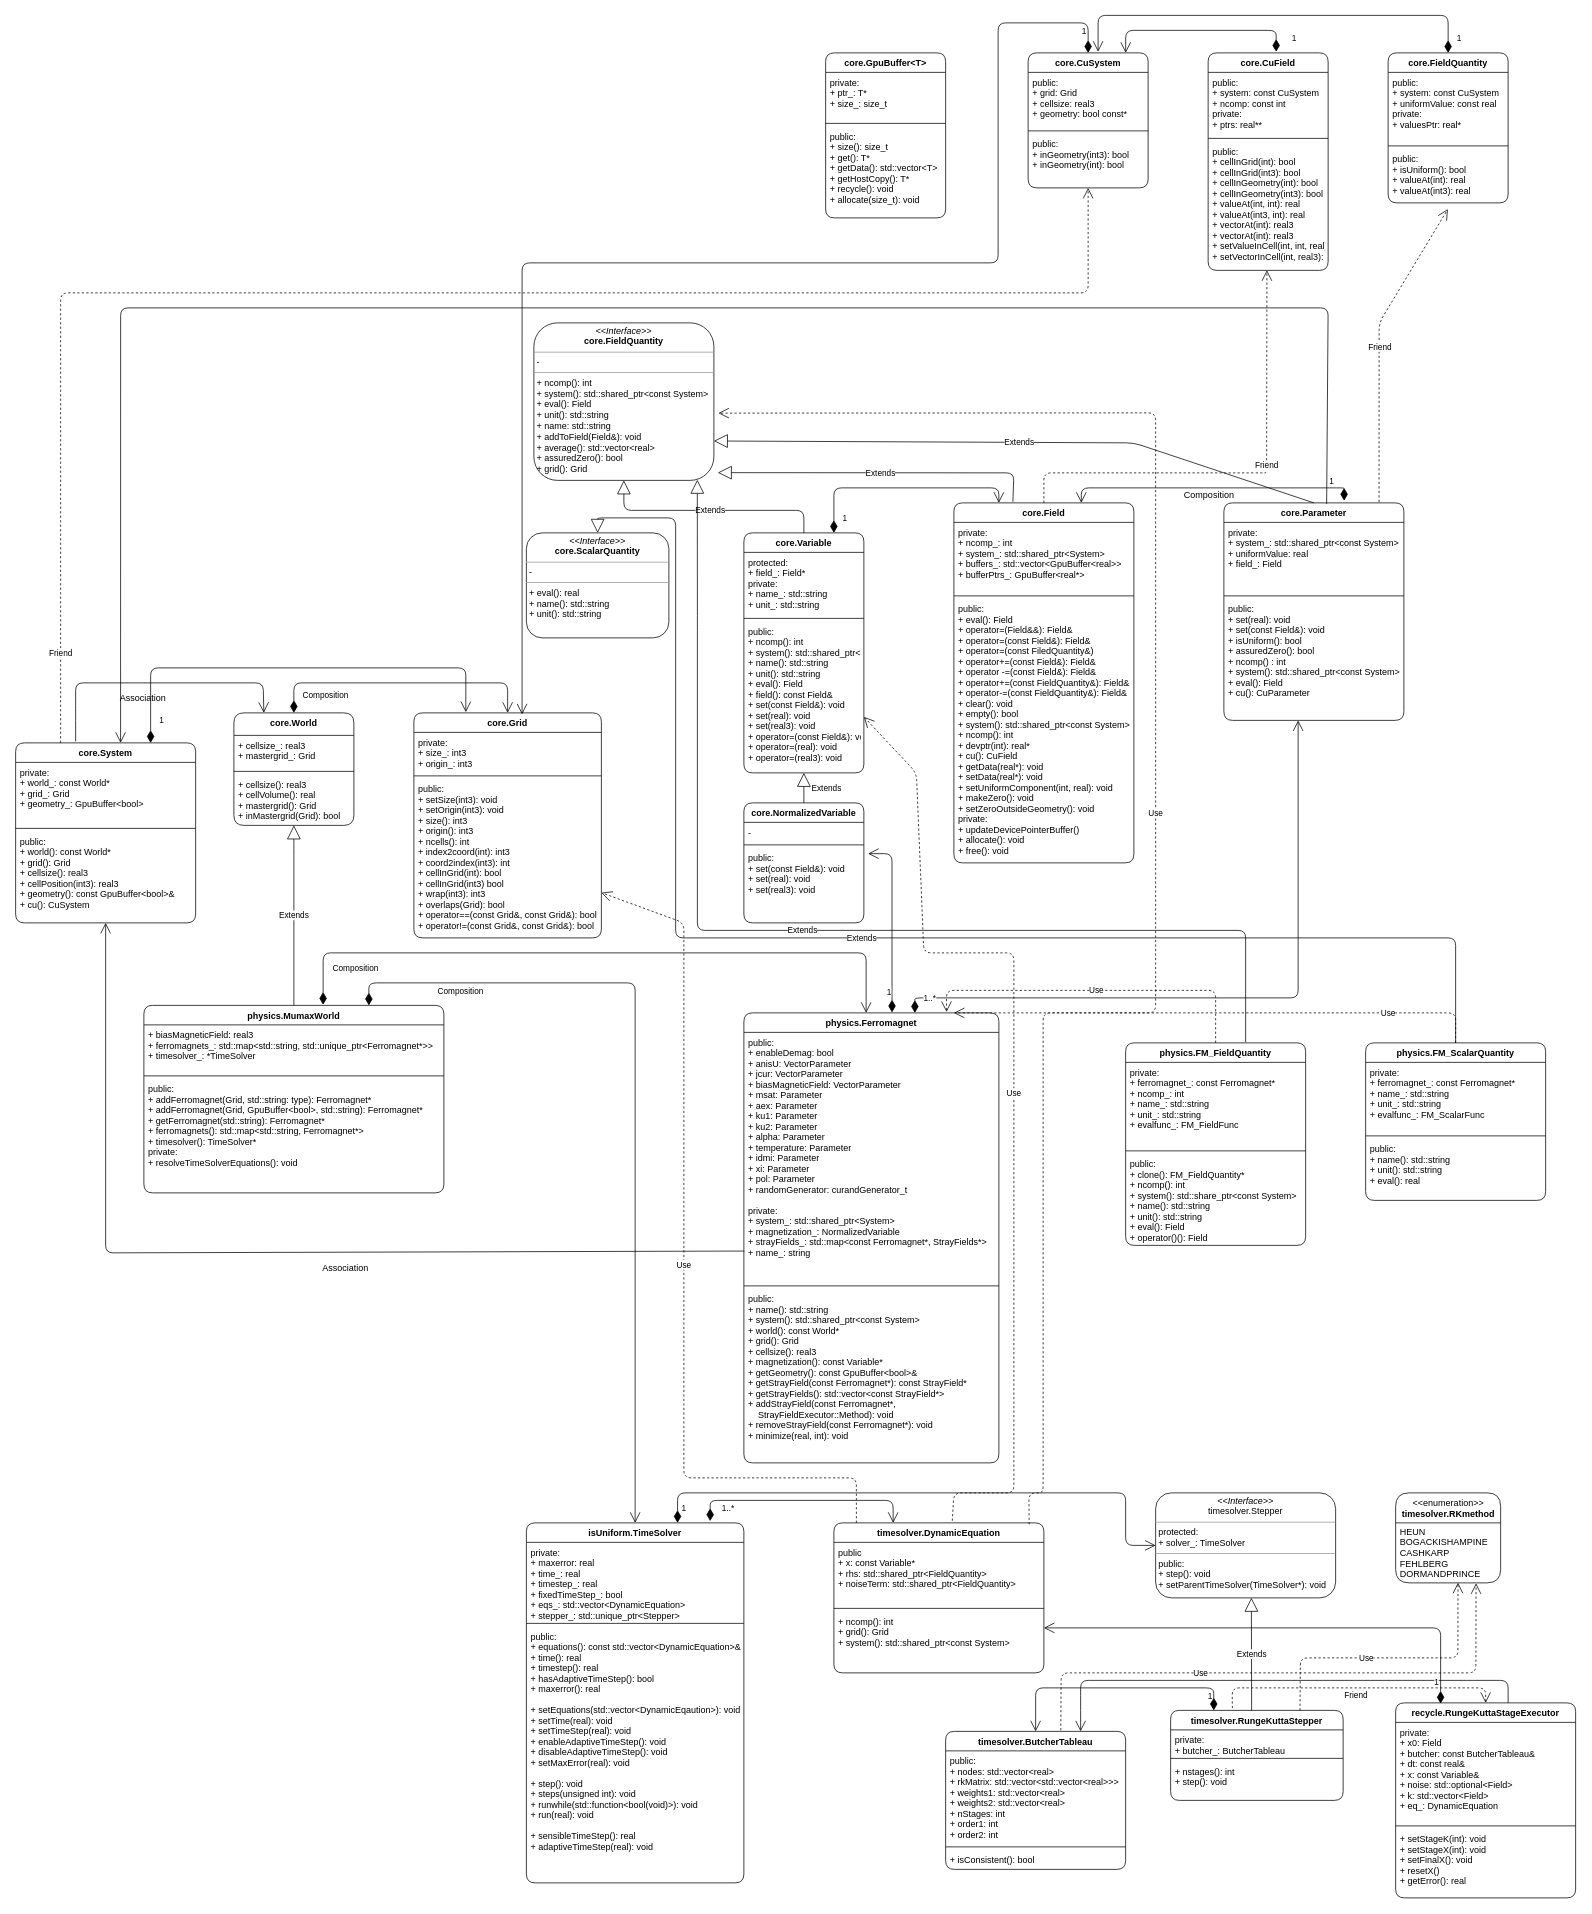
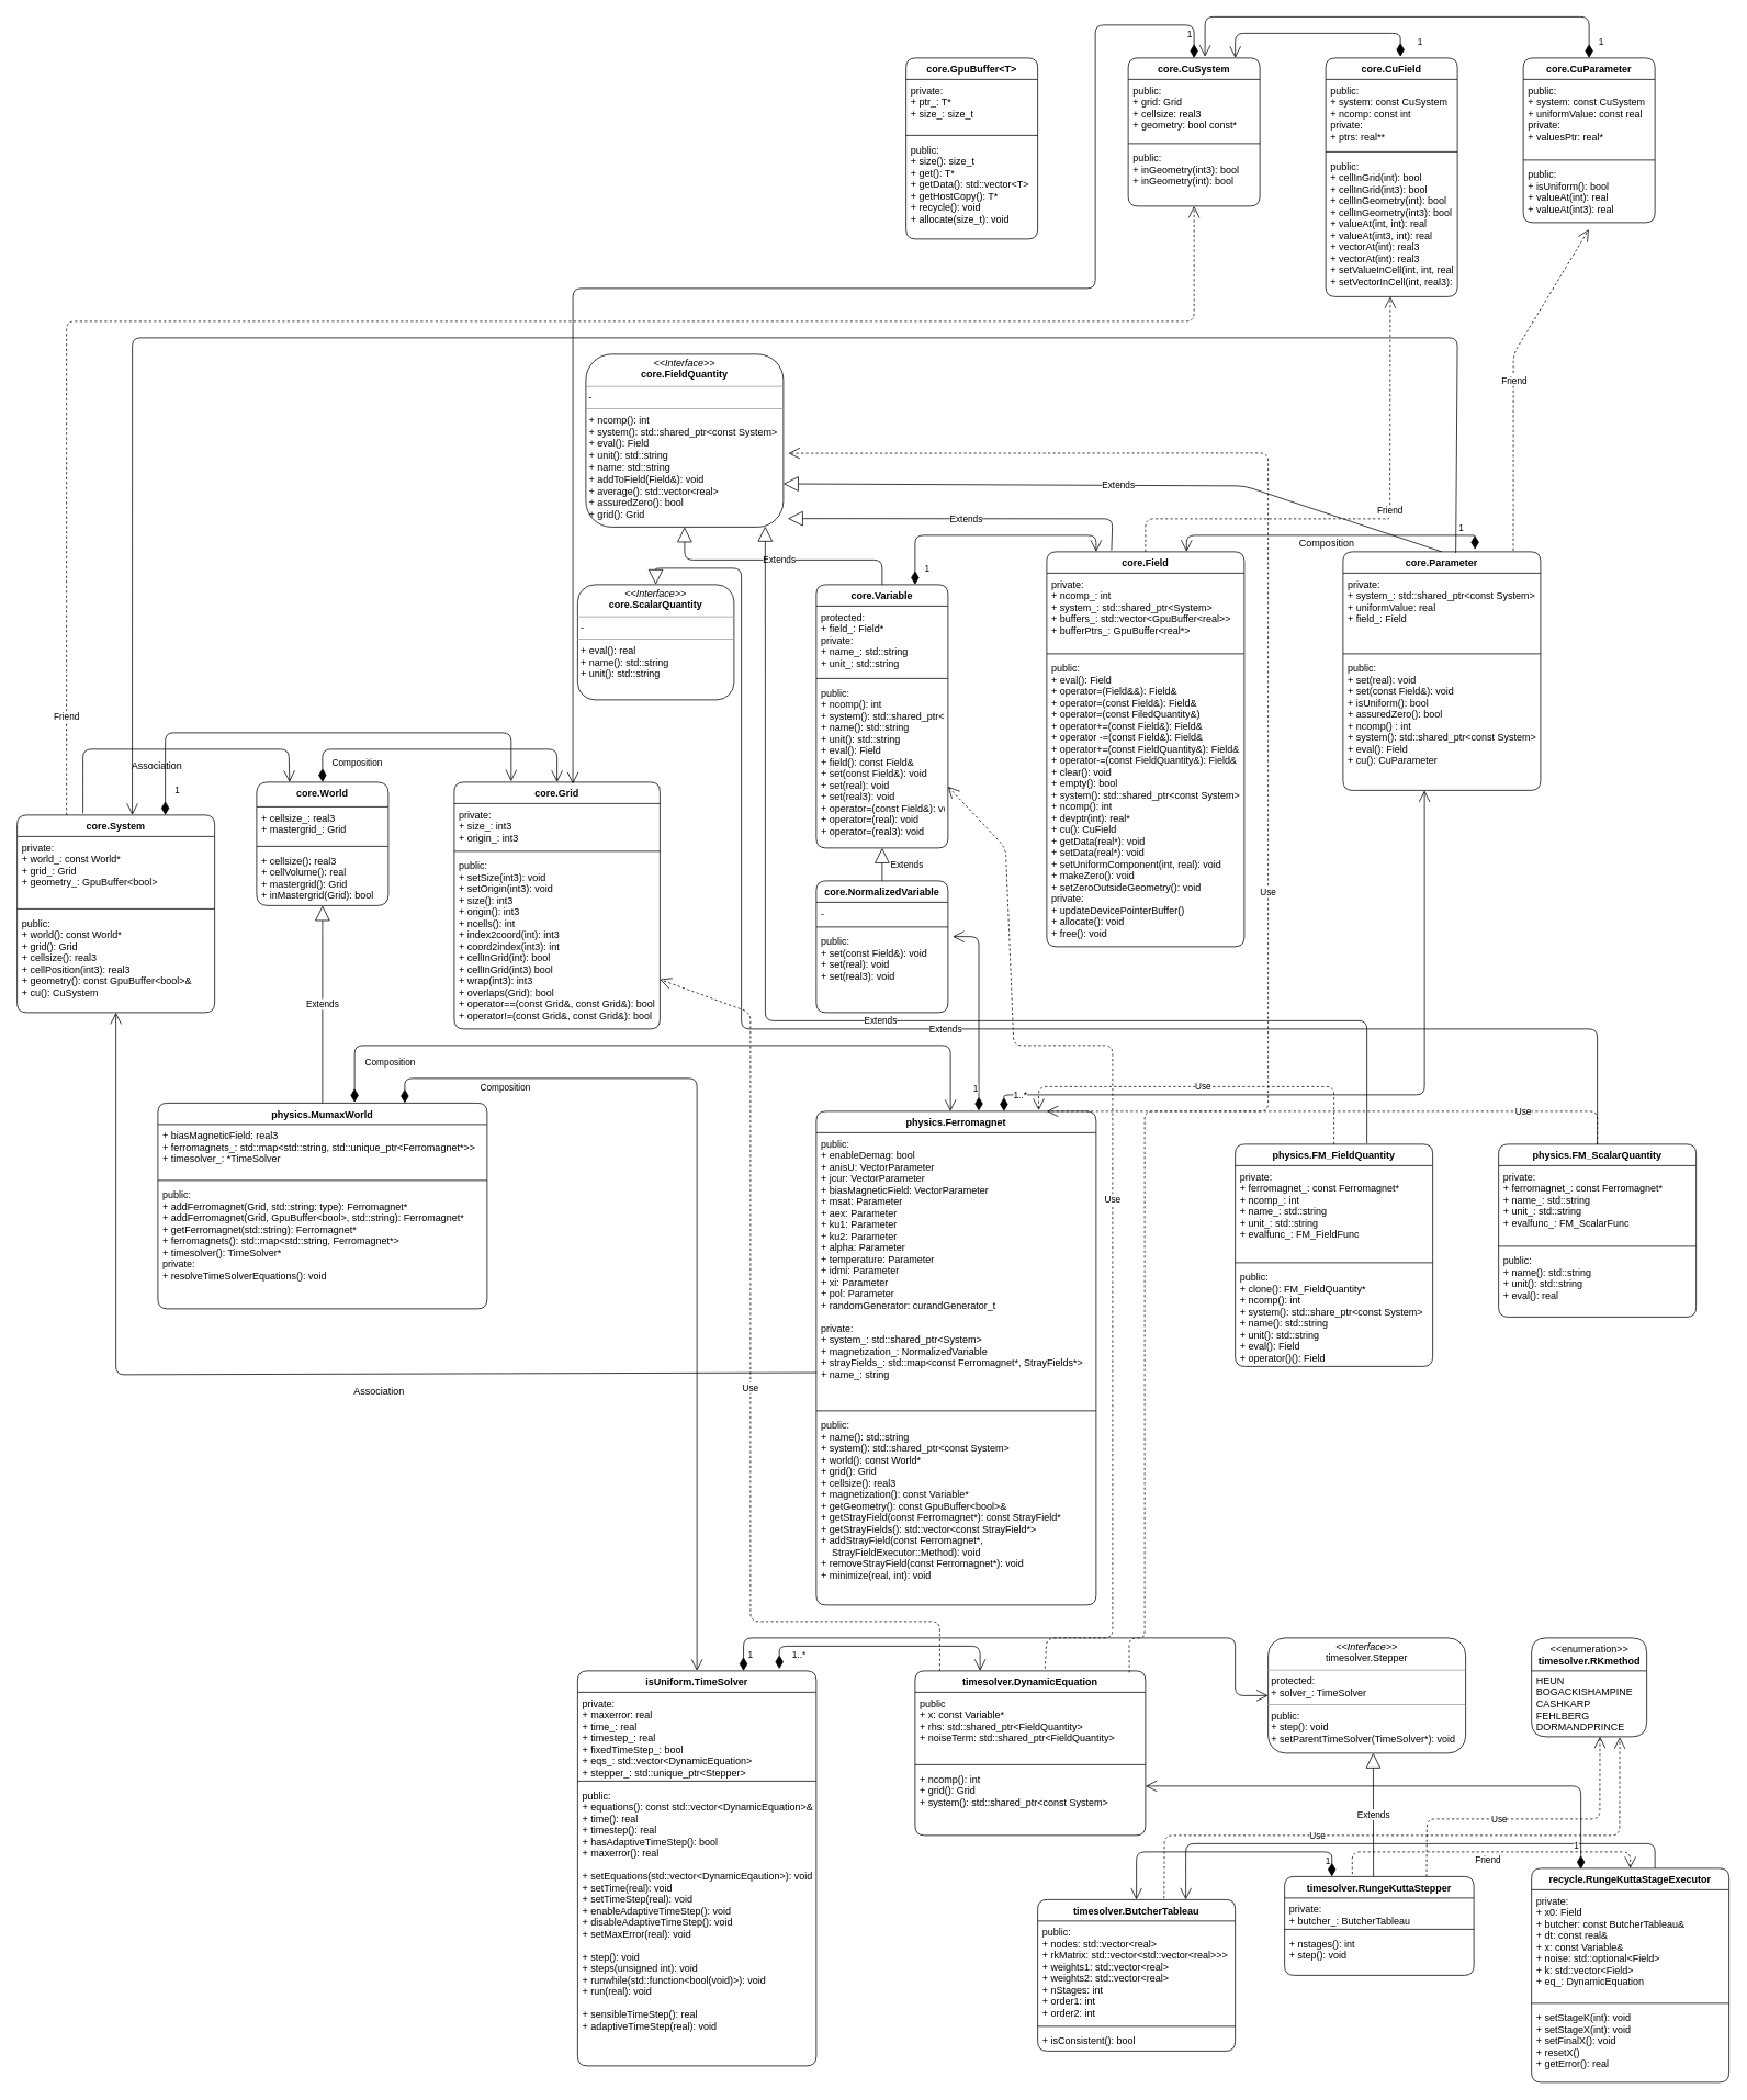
- <mxCell id="56" value="core.FieldQuantity" style="swimlane;fontStyle=1;align=center;verticalAlign=top;childLayout=stackLayout;horizontal=1;startSize=26;horizontalStack=0;resizeParent=1;resizeParentMax=0;resizeLast=0;collapsible=1;marginBottom=0;rounded=1;" parent="1" vertex="1"><mxGeometry x="1850" y="70" width="160" height="200" as="geometry" /></mxCell>
+ <mxCell id="56" value="core.CuParameter" style="swimlane;fontStyle=1;align=center;verticalAlign=top;childLayout=stackLayout;horizontal=1;startSize=26;horizontalStack=0;resizeParent=1;resizeParentMax=0;resizeLast=0;collapsible=1;marginBottom=0;rounded=1;" parent="1" vertex="1"><mxGeometry x="1850" y="70" width="160" height="200" as="geometry" /></mxCell>
